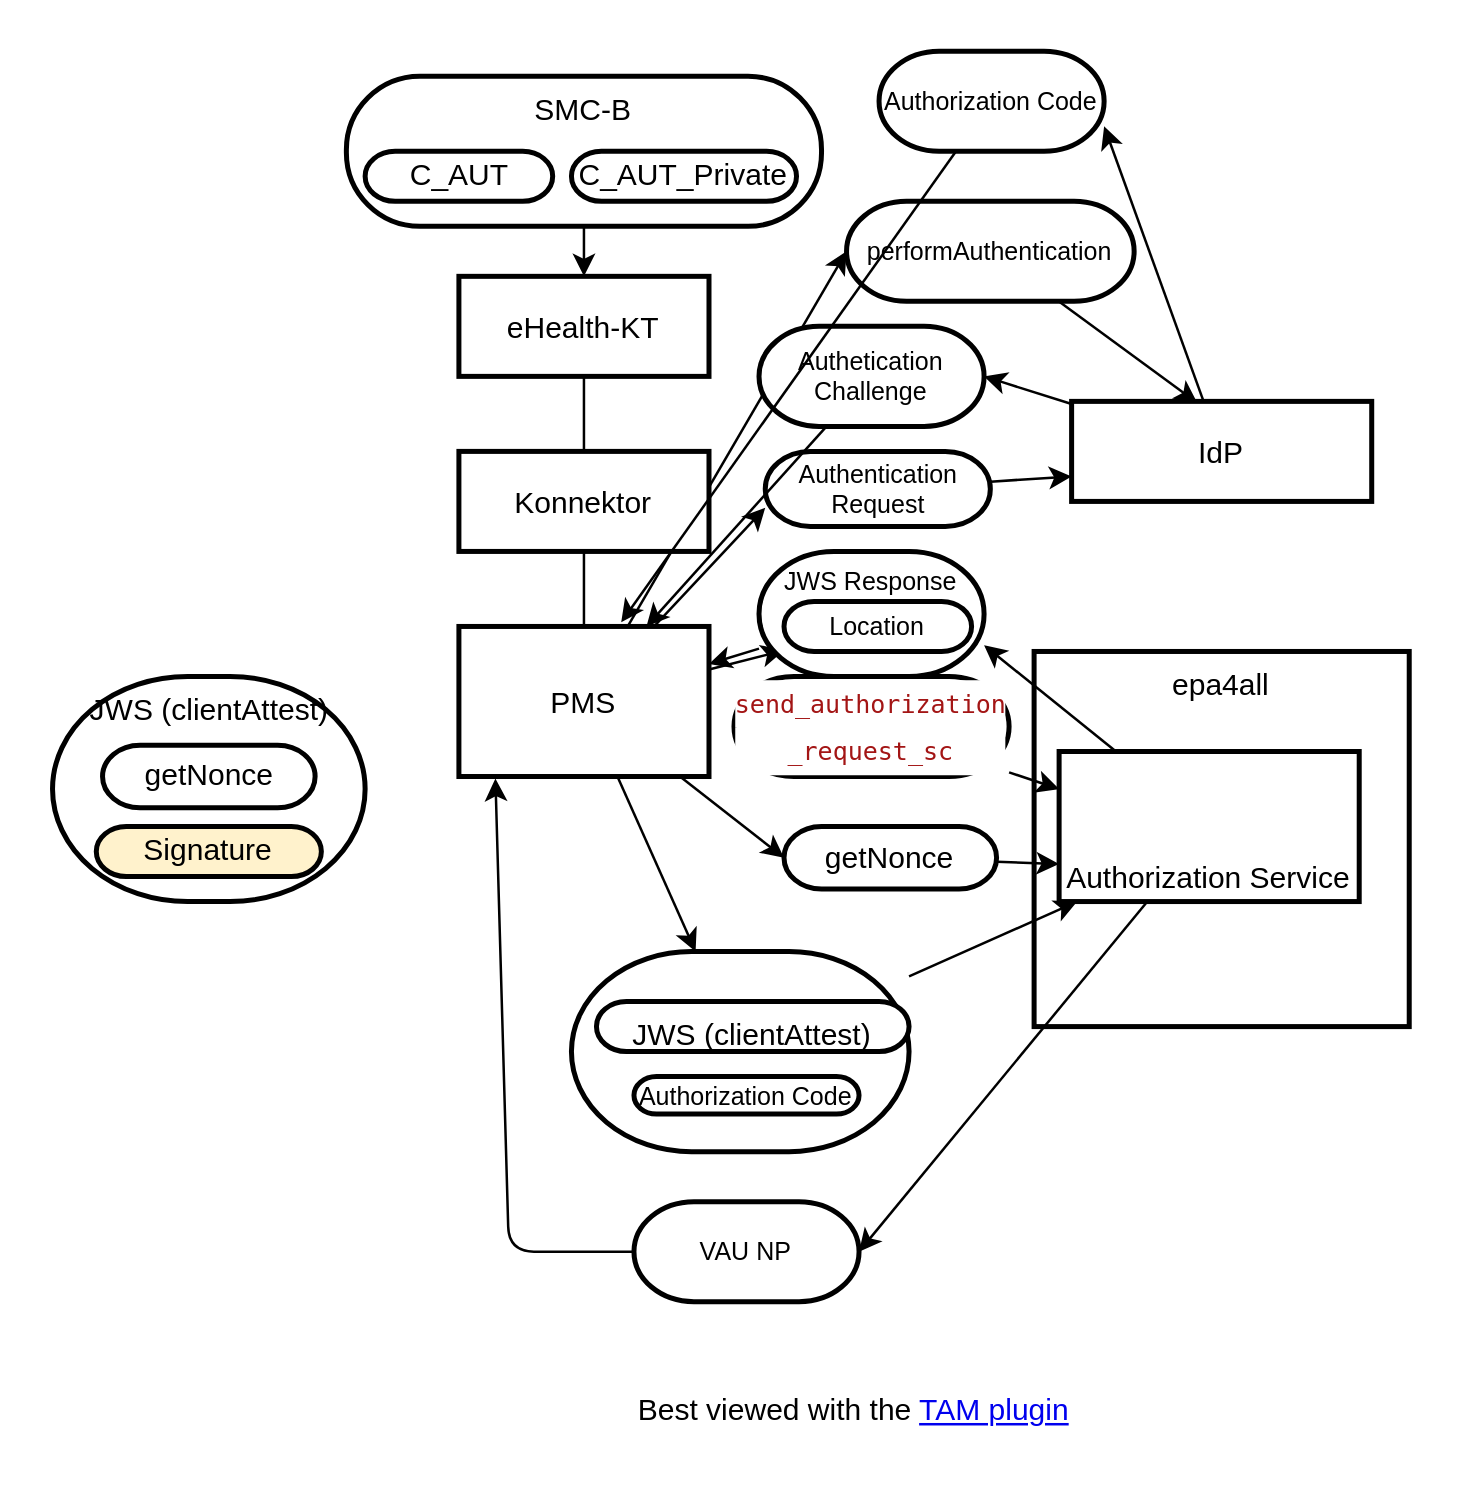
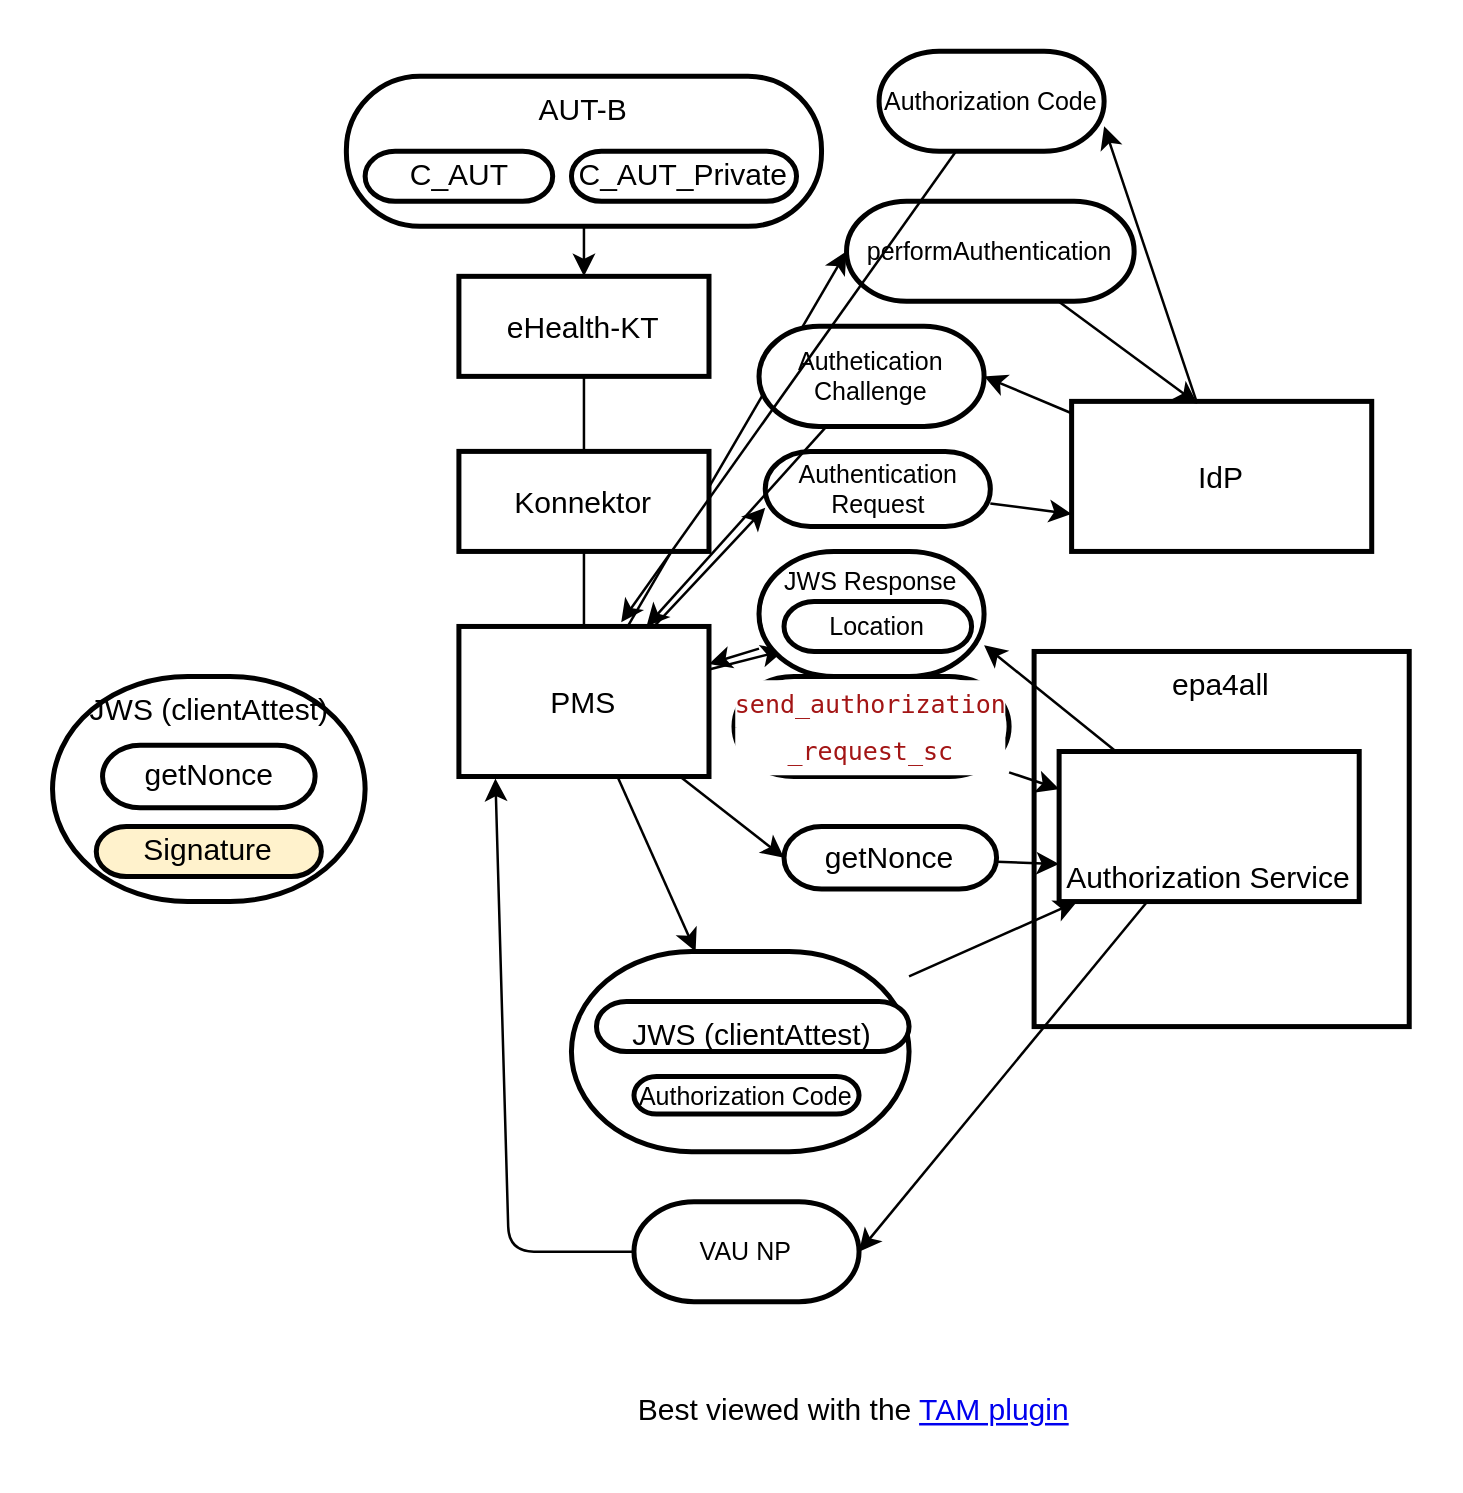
- <mxCell id="18" value="SMC-B" style="rounded=1;whiteSpace=wrap;html=1;arcSize=49;strokeWidth=2;verticalAlign=top;" vertex="1" parent="1"><mxGeometry x="138" y="30" width="190" height="60" as="geometry" /></mxCell>
+ <mxCell id="18" value="AUT-B" style="rounded=1;whiteSpace=wrap;html=1;arcSize=49;strokeWidth=2;verticalAlign=top;" vertex="1" parent="1"><mxGeometry x="138" y="30" width="190" height="60" as="geometry" /></mxCell>
- <mxCell id="15" value="IdP" style="shape=agent;offsetSize=8;strokeWidth=2;" vertex="1" parent="1"><mxGeometry x="428" y="160" width="120" height="40" as="geometry" /></mxCell>
+ <mxCell id="15" value="IdP" style="shape=agent;offsetSize=8;strokeWidth=2;" vertex="1" parent="1"><mxGeometry x="428" y="160" width="120" height="60" as="geometry" /></mxCell>
